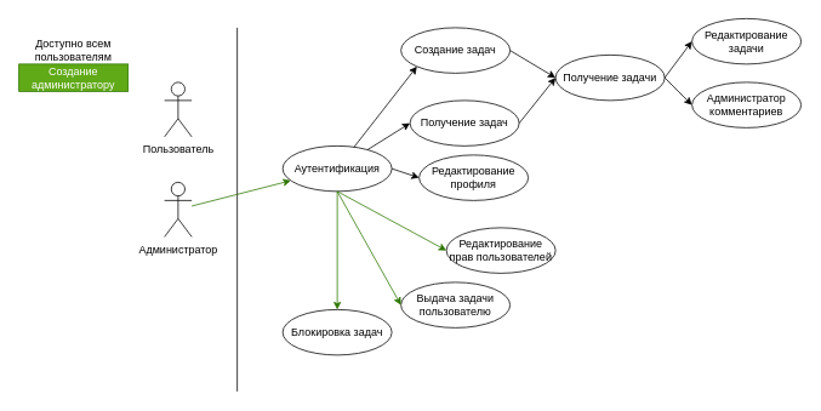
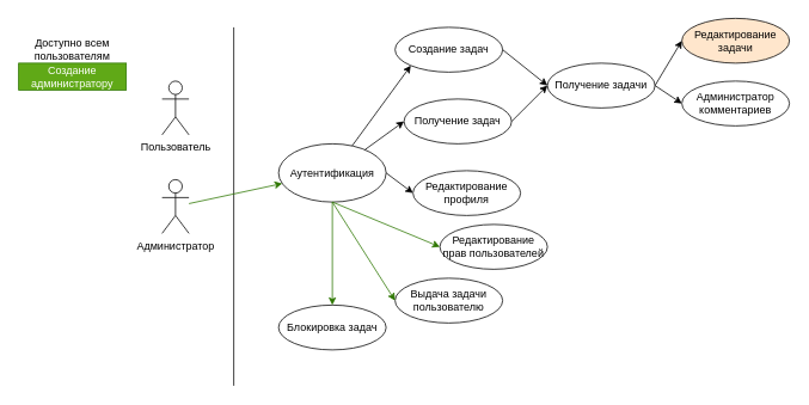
- <mxCell id="21" value="Редактирование задачи" style="ellipse;whiteSpace=wrap;html=1;" vertex="1" parent="1"><mxGeometry x="760" y="20" width="120" height="50" as="geometry" /></mxCell>
+ <mxCell id="21" value="Редактирование задачи" style="ellipse;whiteSpace=wrap;html=1;fillColor=#ffe6cc;" vertex="1" parent="1"><mxGeometry x="760" y="20" width="120" height="50" as="geometry" /></mxCell>
- <mxCell id="13" value="Получение задачи" style="ellipse;whiteSpace=wrap;html=1;" vertex="1" parent="1"><mxGeometry x="610" y="60" width="120" height="50" as="geometry" /></mxCell>
+ <mxCell id="13" value="Получение задачи" style="ellipse;whiteSpace=wrap;html=1;" vertex="1" parent="1"><mxGeometry x="610" y="70" width="120" height="50" as="geometry" /></mxCell>
- <mxCell id="5" value="Аутентификация" style="ellipse;whiteSpace=wrap;html=1;" vertex="1" parent="1"><mxGeometry x="310" y="160" width="120" height="50" as="geometry" /></mxCell>
+ <mxCell id="5" value="Аутентификация" style="ellipse;whiteSpace=wrap;html=1;" vertex="1" parent="1"><mxGeometry x="310" y="160" width="120" height="65" as="geometry" /></mxCell>
- <mxCell id="9" value="Редактирование профиля" style="ellipse;whiteSpace=wrap;html=1;" vertex="1" parent="1"><mxGeometry x="460" y="170" width="120" height="50" as="geometry" /></mxCell>
+ <mxCell id="9" value="Редактирование профиля" style="ellipse;whiteSpace=wrap;html=1;" vertex="1" parent="1"><mxGeometry x="460" y="190" width="120" height="50" as="geometry" /></mxCell>
